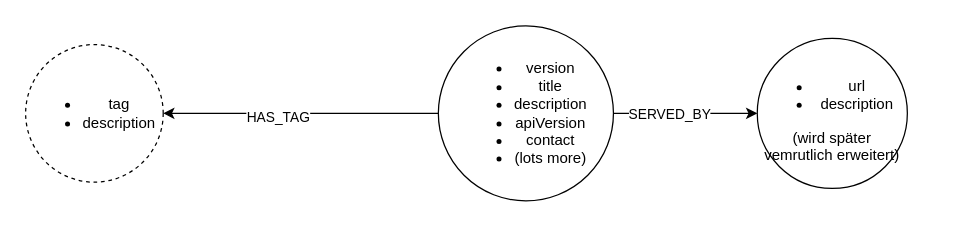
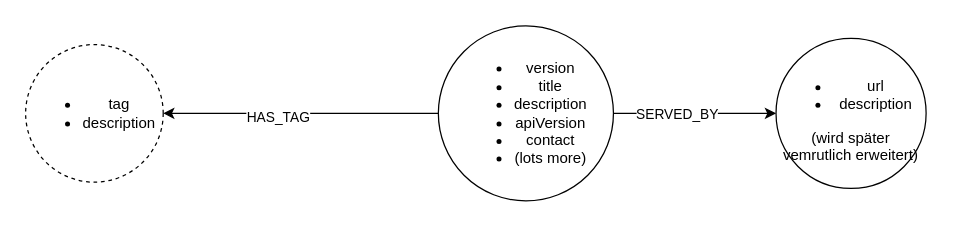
- <mxCell id="7" value="&lt;div align=&quot;center&quot;&gt;&lt;ul&gt;&lt;li&gt;url&lt;/li&gt;&lt;li&gt;&lt;div&gt;description&lt;/div&gt;&lt;/li&gt;&lt;/ul&gt;&lt;/div&gt;&lt;div align=&quot;center&quot;&gt;(wird später&lt;/div&gt;&lt;div align=&quot;center&quot;&gt;vemrutlich erweitert)&lt;br&gt;&lt;/div&gt;" style="ellipse;whiteSpace=wrap;html=1;aspect=fixed;align=center;" vertex="1" parent="1"><mxGeometry x="605" y="30" width="120" height="120" as="geometry" /></mxCell>
+ <mxCell id="7" value="&lt;div align=&quot;center&quot;&gt;&lt;ul&gt;&lt;li&gt;url&lt;/li&gt;&lt;li&gt;&lt;div&gt;description&lt;/div&gt;&lt;/li&gt;&lt;/ul&gt;&lt;/div&gt;&lt;div align=&quot;center&quot;&gt;(wird später&lt;/div&gt;&lt;div align=&quot;center&quot;&gt;vemrutlich erweitert)&lt;br&gt;&lt;/div&gt;" style="ellipse;whiteSpace=wrap;html=1;aspect=fixed;align=center;" vertex="1" parent="1"><mxGeometry x="620" y="30" width="120" height="120" as="geometry" /></mxCell>
